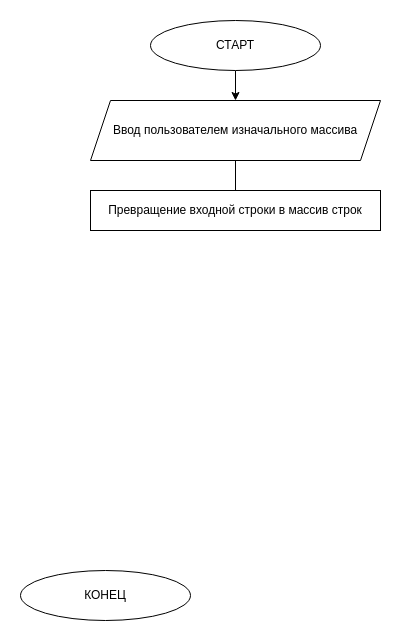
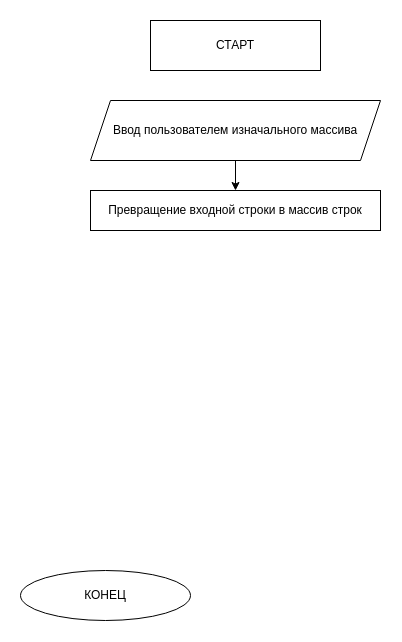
- <mxCell id="3" value="СТАРТ" style="ellipse;whiteSpace=wrap;html=1;" vertex="1" parent="1"><mxGeometry x="150" y="20" width="170" height="50" as="geometry" /></mxCell>
+ <mxCell id="3" value="СТАРТ" style="whiteSpace=wrap;html=1;rounded=0;" vertex="1" parent="1"><mxGeometry x="150" y="20" width="170" height="50" as="geometry" /></mxCell>
- <mxCell id="2" value="" style="edgeStyle=none;html=1;" edge="1" parent="1" source="3" target="6"><mxGeometry relative="1" as="geometry" /></mxCell>
- <mxCell id="5" value="" style="edgeStyle=none;html=1;endArrow=none;" edge="1" parent="1" source="6" target="7"><mxGeometry relative="1" as="geometry" /></mxCell>
+ <mxCell id="5" value="" style="edgeStyle=none;html=1;" edge="1" parent="1" source="6" target="7"><mxGeometry relative="1" as="geometry" /></mxCell>
